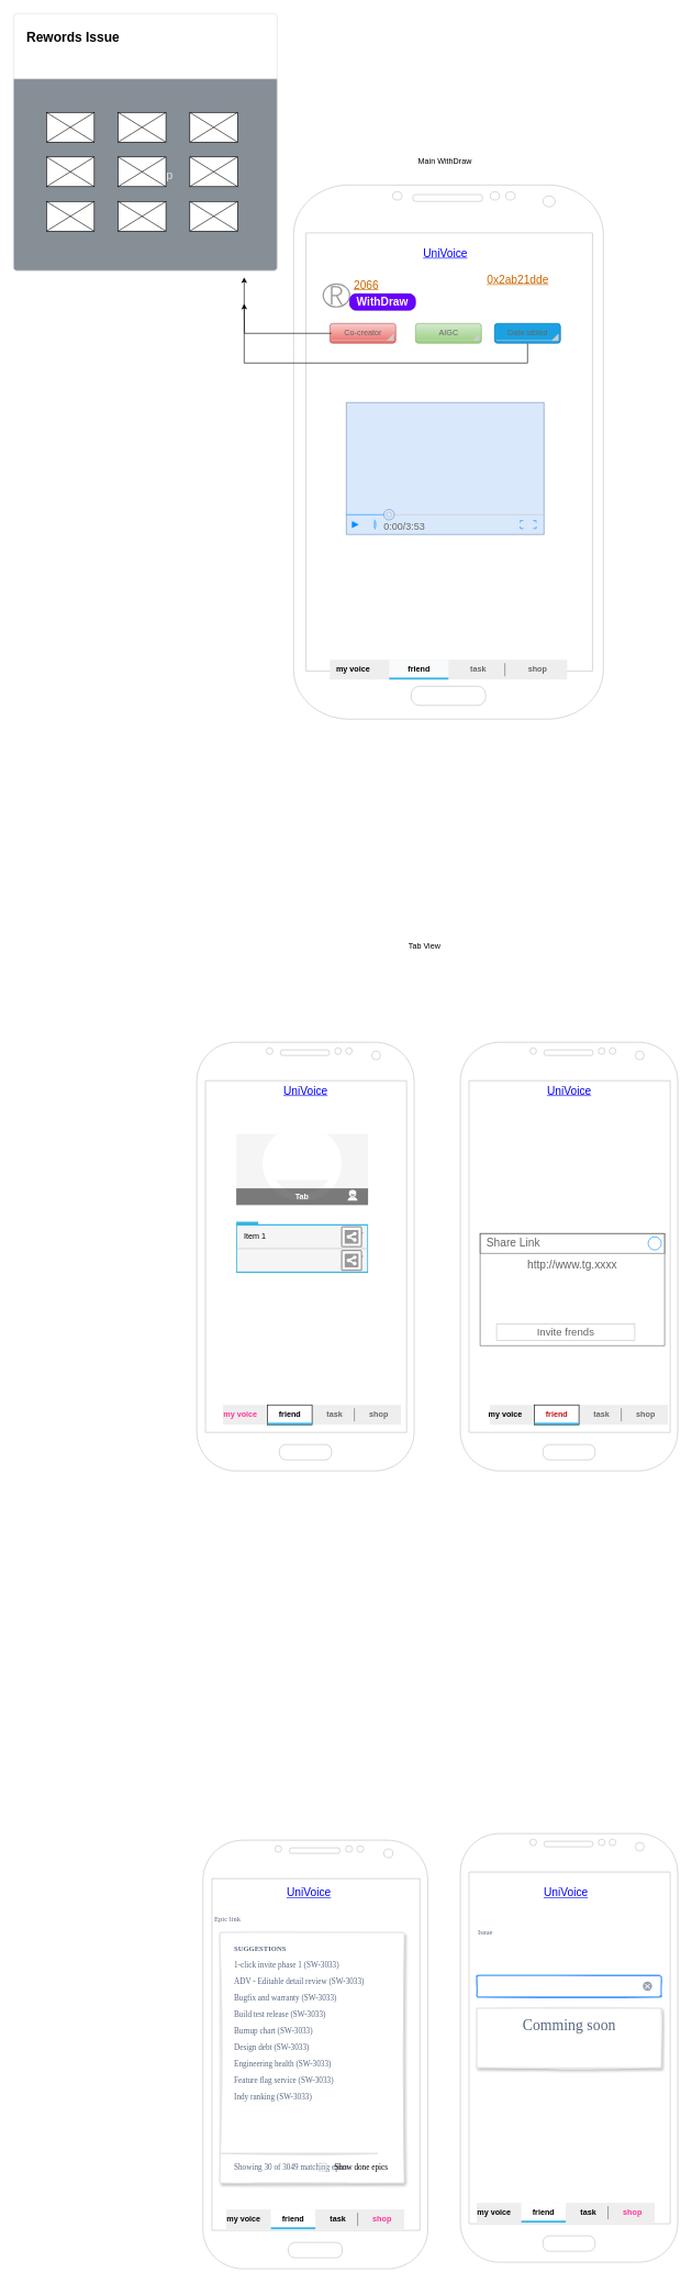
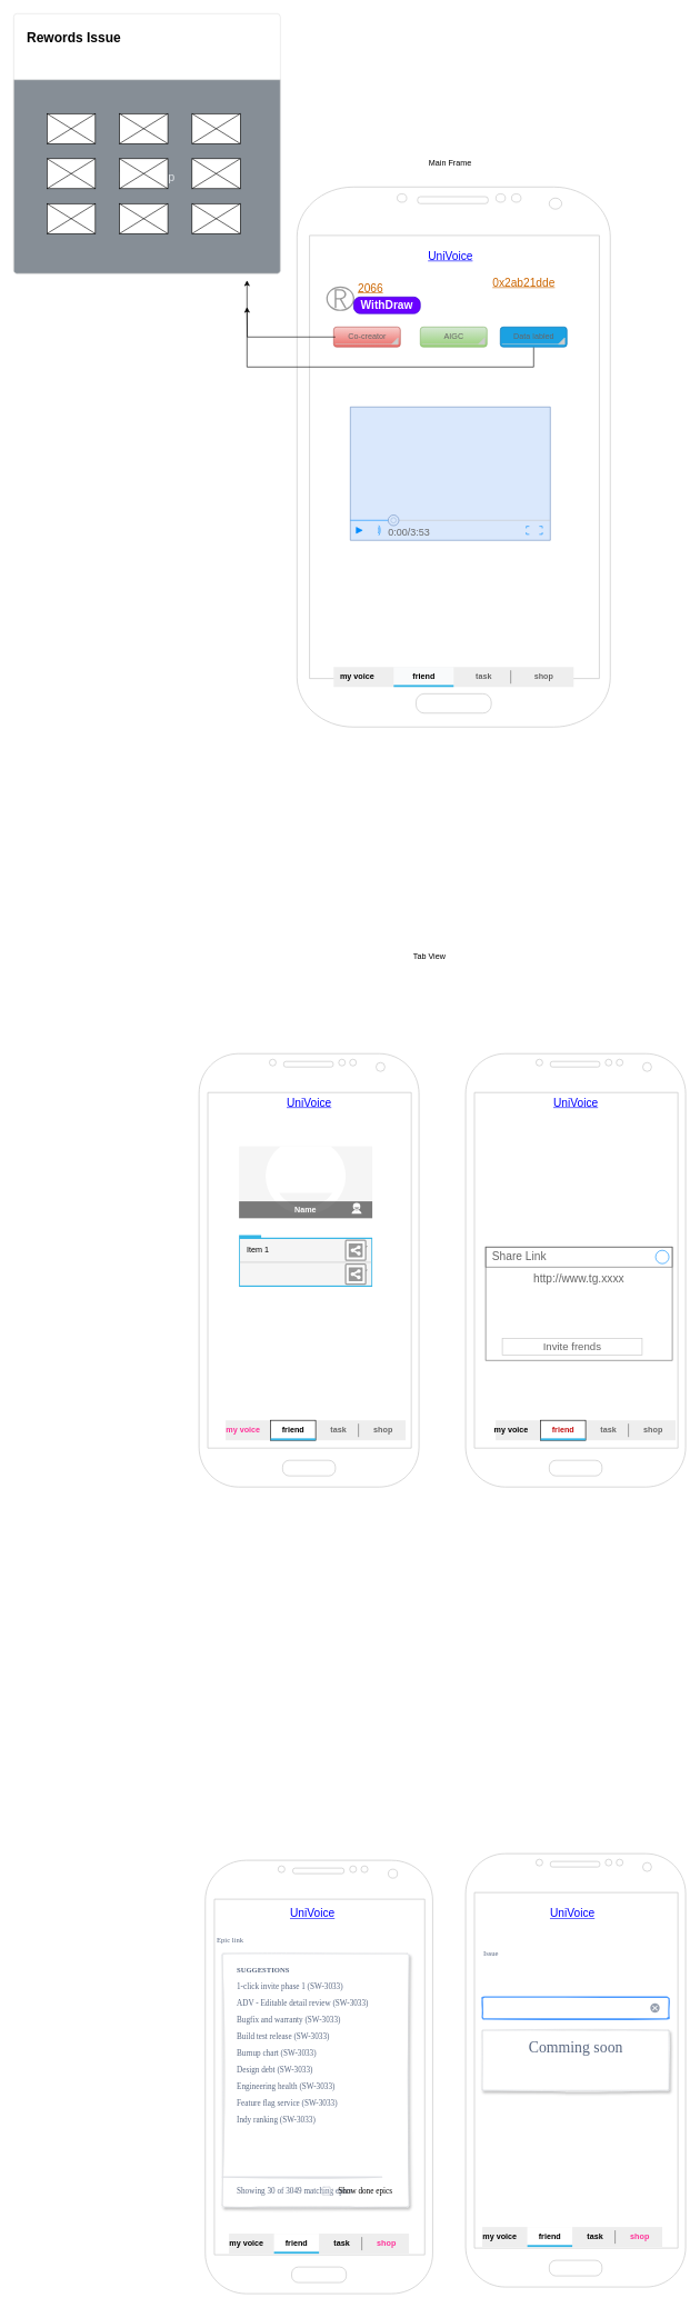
- <mxCell id="79" value="Main WithDraw" style="text;html=1;align=center;verticalAlign=middle;whiteSpace=wrap;rounded=0;" vertex="1" parent="1"><mxGeometry x="610" y="230" width="130" height="30" as="geometry" /></mxCell>
+ <mxCell id="79" value="Main Frame" style="text;html=1;align=center;verticalAlign=middle;whiteSpace=wrap;rounded=0;" vertex="1" parent="1"><mxGeometry x="610" y="230" width="130" height="30" as="geometry" /></mxCell>
- <mxCell id="32" value="Tab" style="strokeWidth=1;html=1;shadow=0;dashed=0;shape=mxgraph.android.anchor;rSize=0;fontStyle=1;fontColor=#FFFFFF;whiteSpace=wrap;" vertex="1" parent="31"><mxGeometry y="83.121" width="200.0" height="23.018" as="geometry" /></mxCell>
+ <mxCell id="32" value="Name" style="strokeWidth=1;html=1;shadow=0;dashed=0;shape=mxgraph.android.anchor;rSize=0;fontStyle=1;fontColor=#FFFFFF;whiteSpace=wrap;" vertex="1" parent="31"><mxGeometry y="83.121" width="200.0" height="23.018" as="geometry" /></mxCell>
